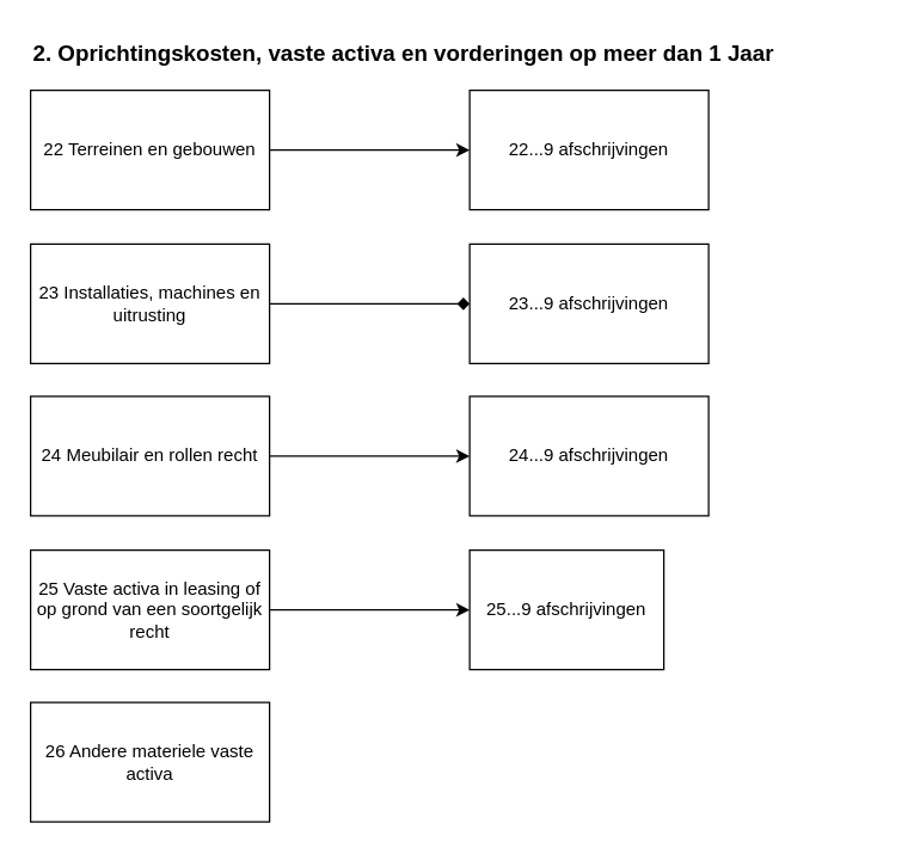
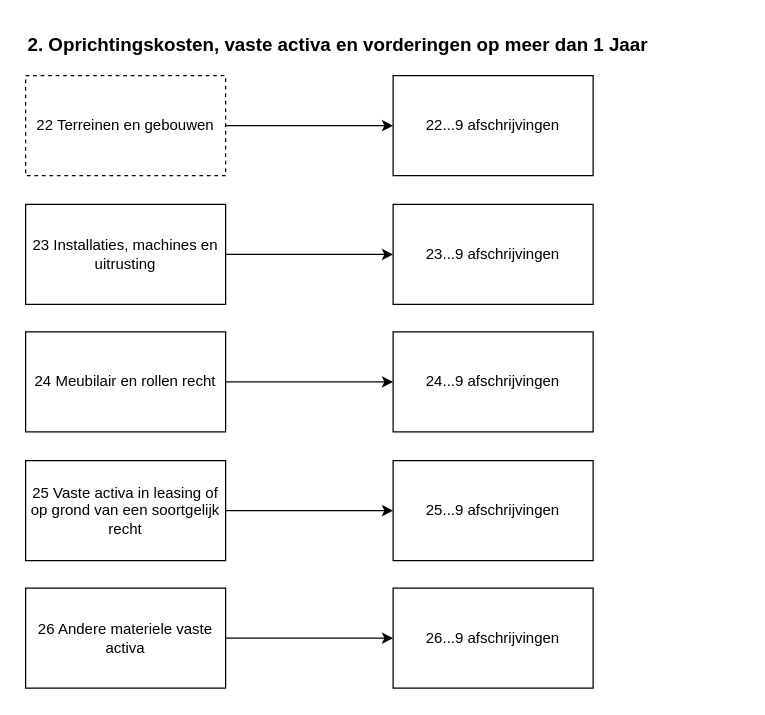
- <mxCell id="3" value="22 Terreinen en gebouwen" style="rounded=0;whiteSpace=wrap;html=1;" vertex="1" parent="1"><mxGeometry x="20" y="60" width="160" height="80" as="geometry" /></mxCell>
+ <mxCell id="3" value="22 Terreinen en gebouwen" style="rounded=0;whiteSpace=wrap;html=1;dashed=1;" vertex="1" parent="1"><mxGeometry x="20" y="60" width="160" height="80" as="geometry" /></mxCell>
- <mxCell id="4" style="edgeStyle=orthogonalEdgeStyle;rounded=0;orthogonalLoop=1;jettySize=auto;html=1;entryX=0;entryY=0.5;entryDx=0;entryDy=0;endArrow=diamond;" edge="1" parent="1" source="5" target="14"><mxGeometry relative="1" as="geometry" /></mxCell>
+ <mxCell id="4" style="edgeStyle=orthogonalEdgeStyle;rounded=0;orthogonalLoop=1;jettySize=auto;html=1;entryX=0;entryY=0.5;entryDx=0;entryDy=0;" edge="1" parent="1" source="5" target="14"><mxGeometry relative="1" as="geometry" /></mxCell>
- <mxCell id="16" value="25...9 afschrijvingen" style="rounded=0;whiteSpace=wrap;html=1;" vertex="1" parent="1"><mxGeometry x="314" y="368" width="130" height="80" as="geometry" /></mxCell>
+ <mxCell id="16" value="25...9 afschrijvingen" style="rounded=0;whiteSpace=wrap;html=1;" vertex="1" parent="1"><mxGeometry x="314" y="368" width="160" height="80" as="geometry" /></mxCell>
+ <mxCell id="10" style="edgeStyle=orthogonalEdgeStyle;rounded=0;orthogonalLoop=1;jettySize=auto;html=1;entryX=0;entryY=0.5;entryDx=0;entryDy=0;" edge="1" parent="1" source="11" target="17"><mxGeometry relative="1" as="geometry" /></mxCell>
+ <mxCell id="17" value="26...9 afschrijvingen" style="rounded=0;whiteSpace=wrap;html=1;" vertex="1" parent="1"><mxGeometry x="314" y="470" width="160" height="80" as="geometry" /></mxCell>
